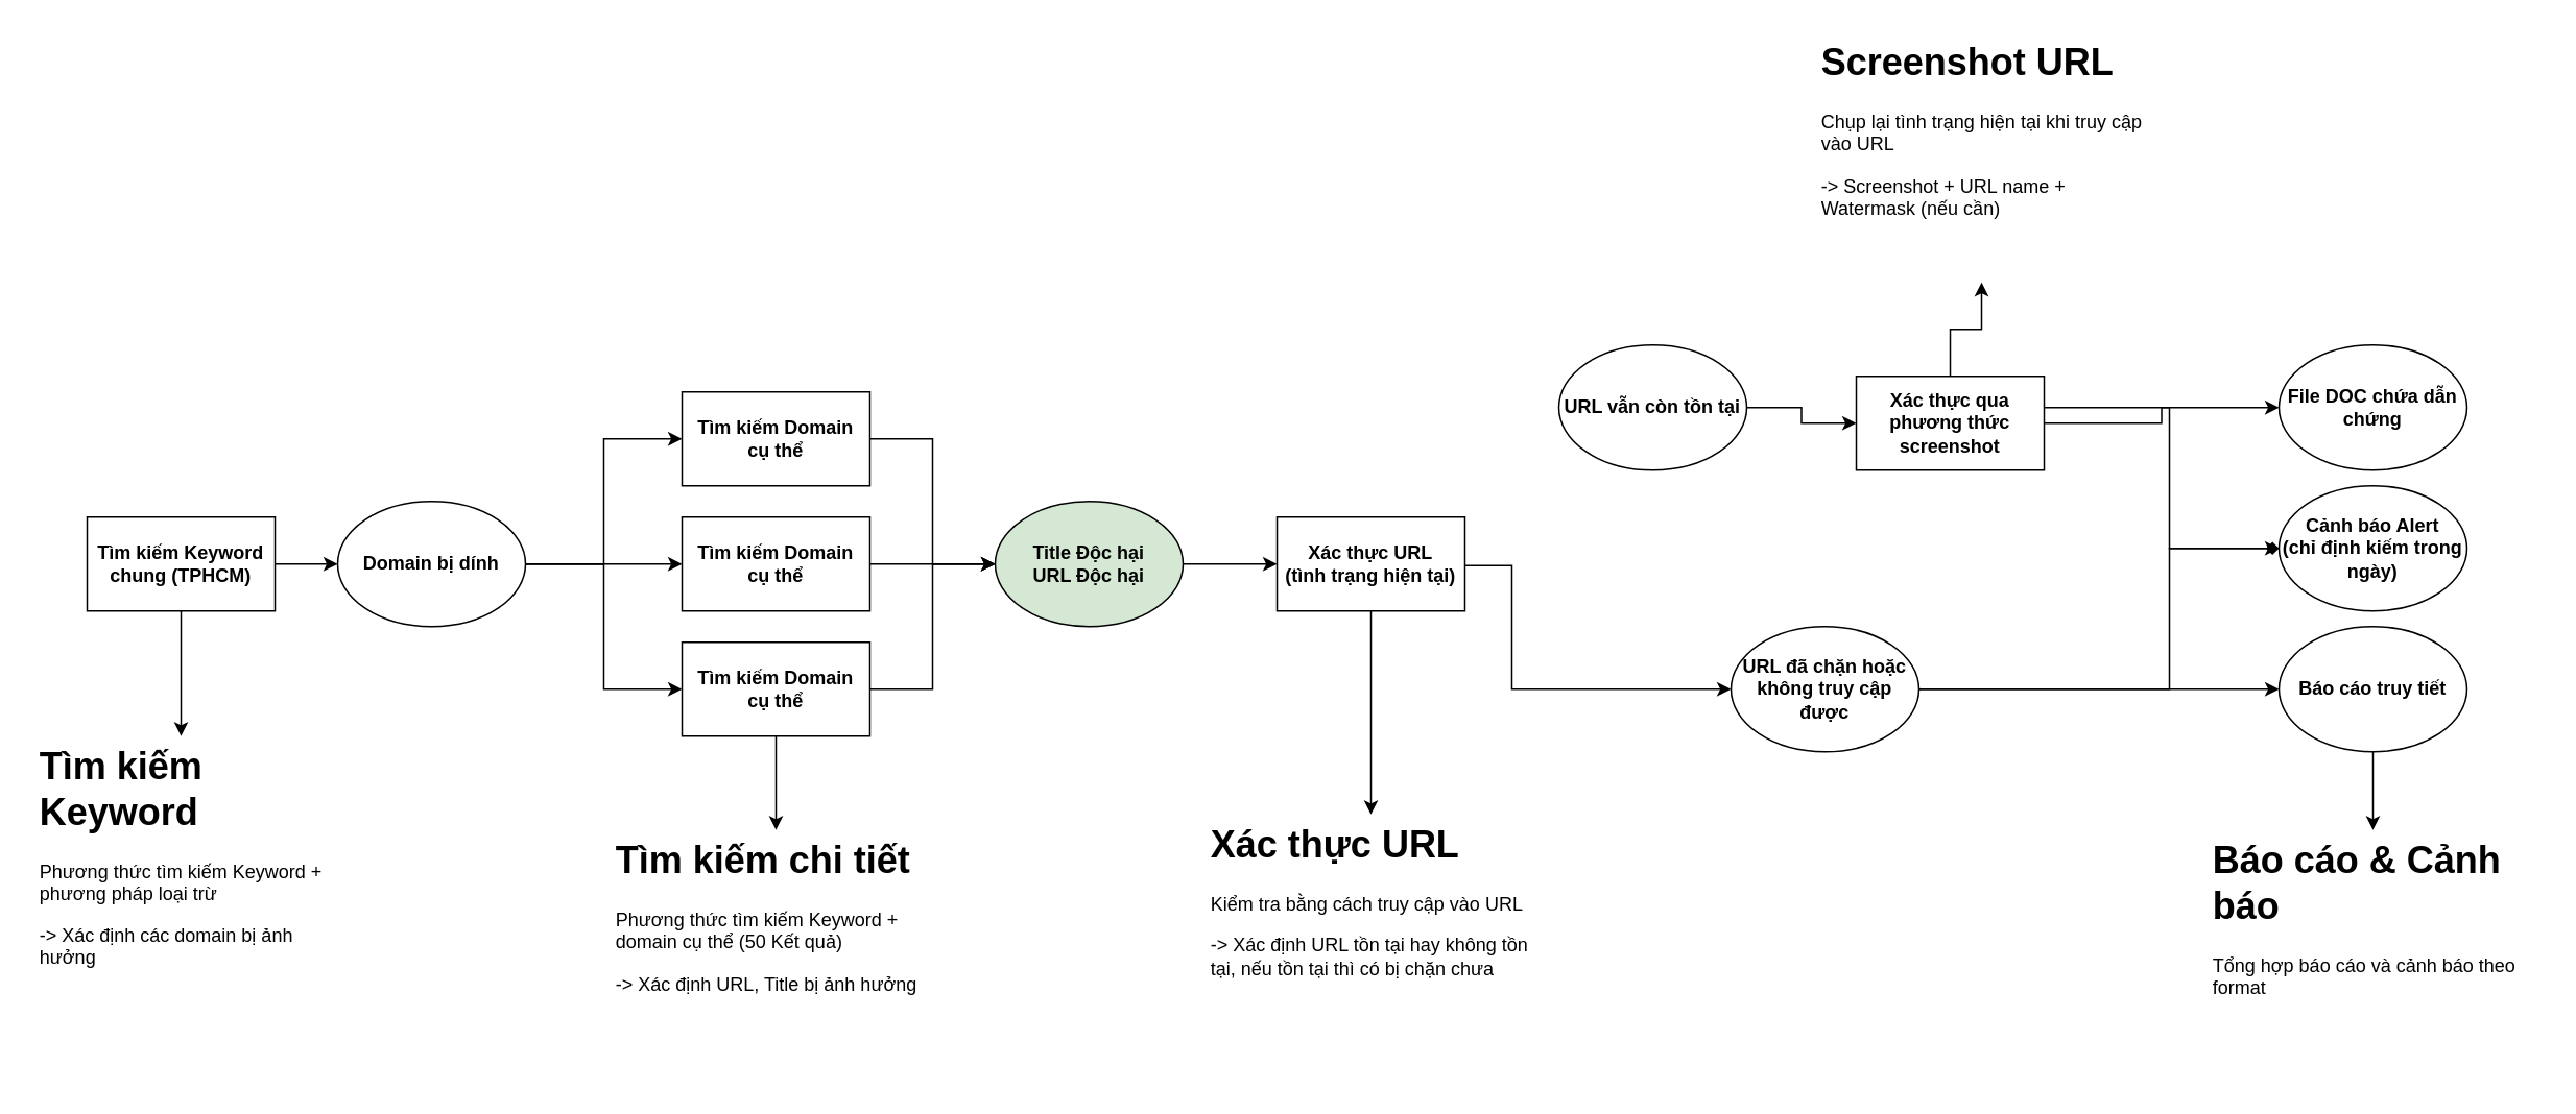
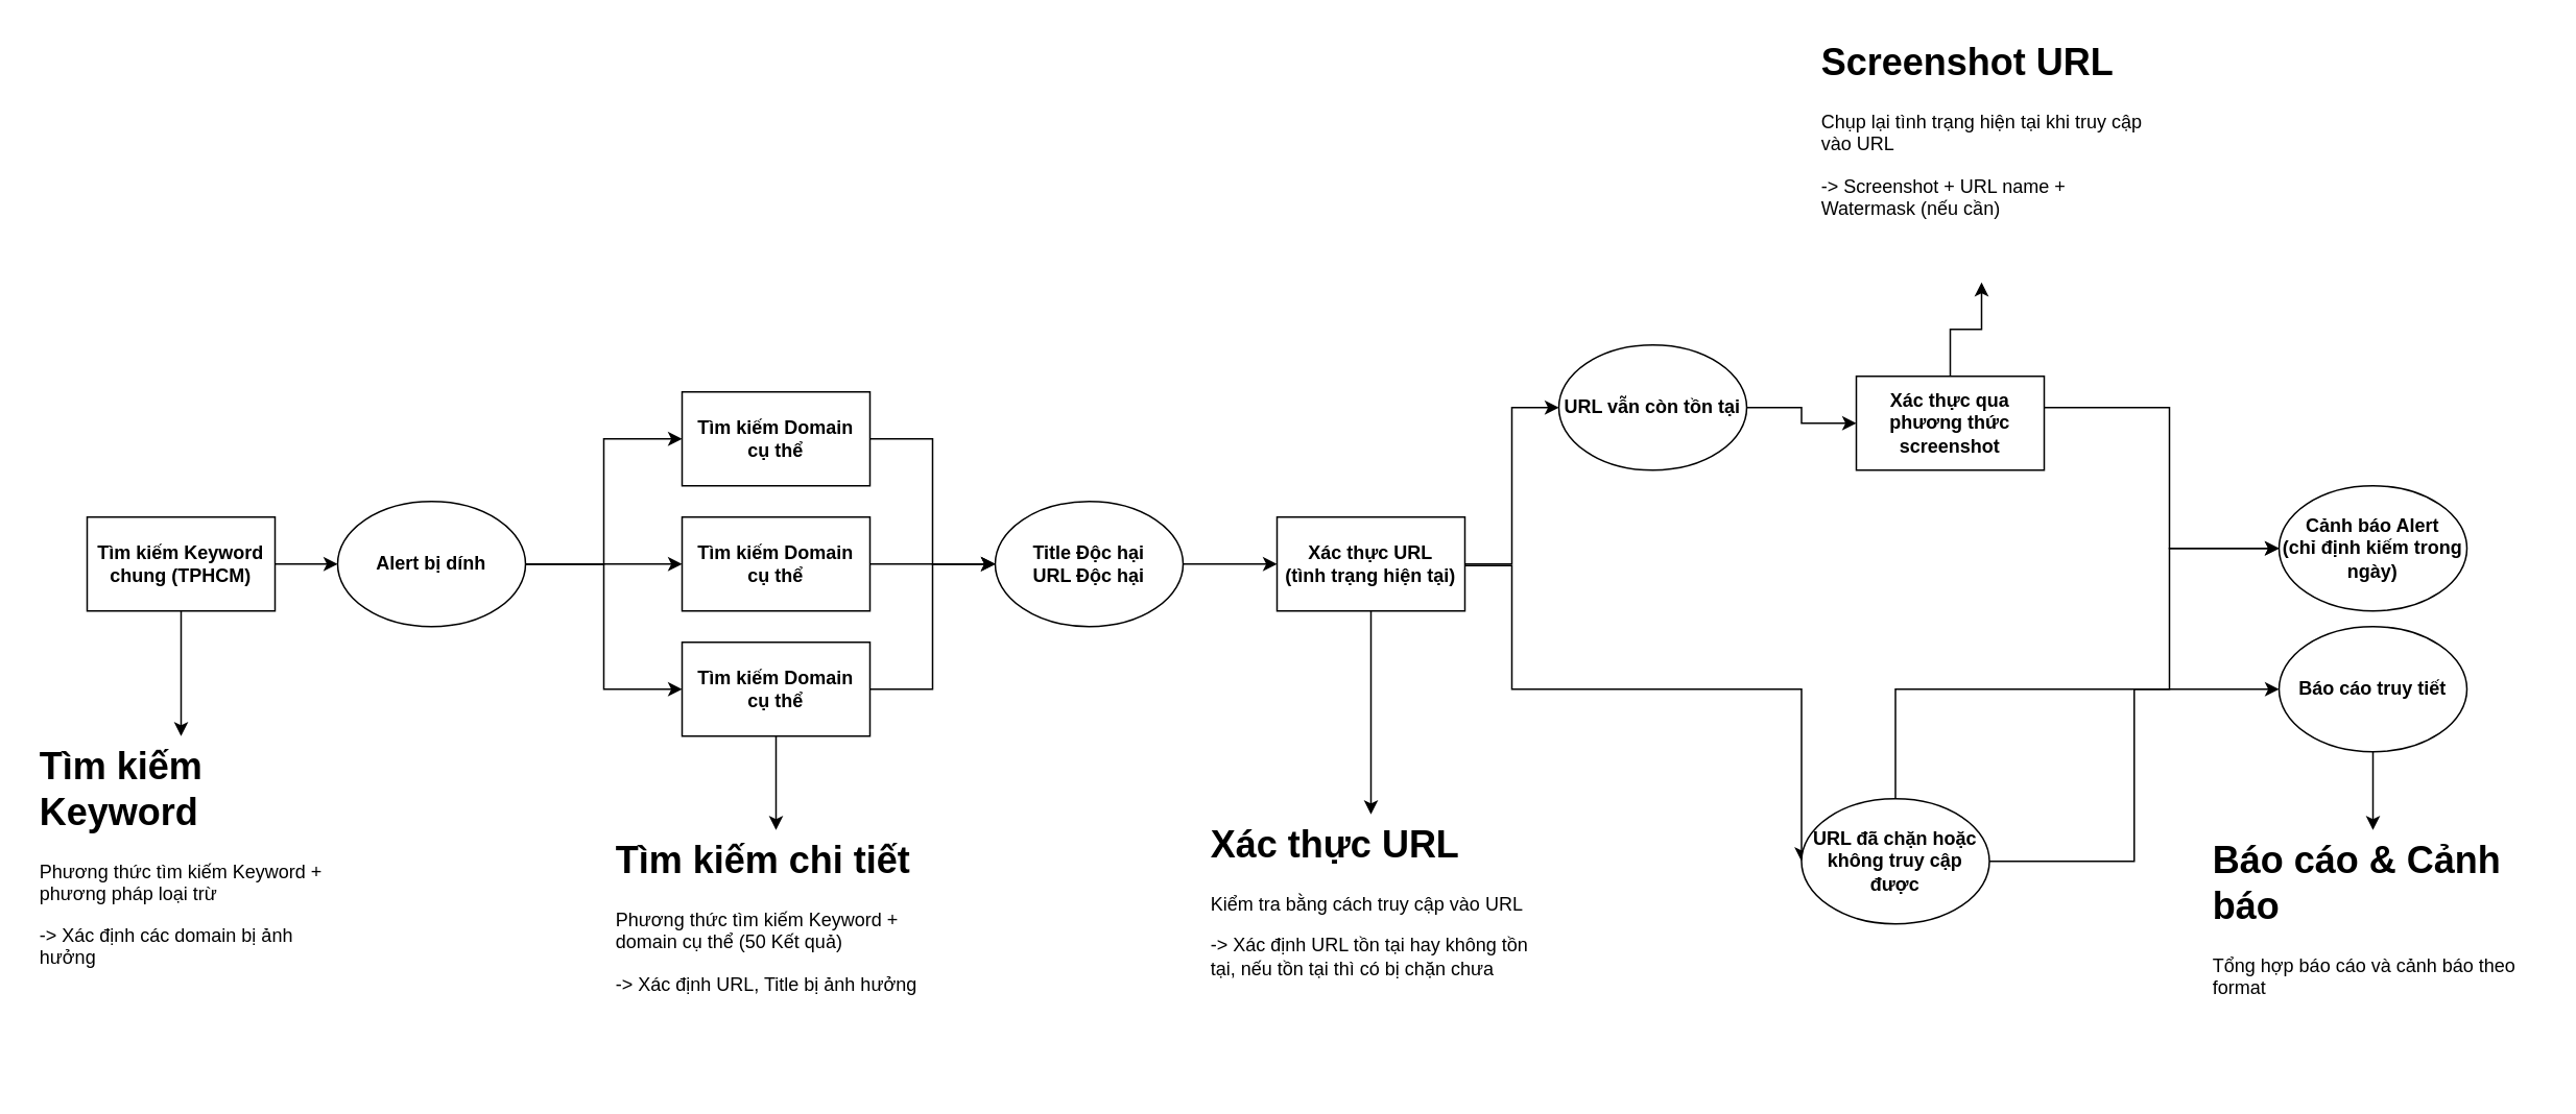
- <mxCell id="33" value="File DOC chứa dẫn chứng" style="ellipse;whiteSpace=wrap;html=1;fontStyle=1;labelBackgroundColor=none;" parent="1" vertex="1"><mxGeometry x="1455" y="220" width="120" height="80" as="geometry" /></mxCell>
- <mxCell id="28" style="edgeStyle=orthogonalEdgeStyle;rounded=0;orthogonalLoop=1;jettySize=auto;html=1;entryX=0;entryY=0.5;entryDx=0;entryDy=0;labelBackgroundColor=none;fontColor=default;endArrow=diamond;" parent="1" source="30" target="34" edge="1"><mxGeometry relative="1" as="geometry"><Array as="points"><mxPoint x="1385" y="260" /><mxPoint x="1385" y="350" /></Array></mxGeometry></mxCell>
+ <mxCell id="28" style="edgeStyle=orthogonalEdgeStyle;rounded=0;orthogonalLoop=1;jettySize=auto;html=1;entryX=0;entryY=0.5;entryDx=0;entryDy=0;labelBackgroundColor=none;fontColor=default;" parent="1" source="30" target="34" edge="1"><mxGeometry relative="1" as="geometry"><Array as="points"><mxPoint x="1385" y="260" /><mxPoint x="1385" y="350" /></Array></mxGeometry></mxCell>
- <mxCell id="27" style="edgeStyle=orthogonalEdgeStyle;rounded=0;orthogonalLoop=1;jettySize=auto;html=1;entryX=0;entryY=0.5;entryDx=0;entryDy=0;labelBackgroundColor=none;fontColor=default;" parent="1" source="30" target="33" edge="1"><mxGeometry relative="1" as="geometry" /></mxCell>
+ <mxCell id="18" style="edgeStyle=orthogonalEdgeStyle;rounded=0;orthogonalLoop=1;jettySize=auto;html=1;entryX=0;entryY=0.5;entryDx=0;entryDy=0;labelBackgroundColor=none;fontColor=default;" parent="1" source="21" target="23" edge="1"><mxGeometry relative="1" as="geometry" /></mxCell>
- <mxCell id="8" value="Domain bị dính" style="ellipse;whiteSpace=wrap;html=1;fontStyle=1;labelBackgroundColor=none;" parent="1" vertex="1"><mxGeometry x="215" y="320" width="120" height="80" as="geometry" /></mxCell>
+ <mxCell id="8" value="Alert bị dính" style="ellipse;whiteSpace=wrap;html=1;fontStyle=1;labelBackgroundColor=none;" parent="1" vertex="1"><mxGeometry x="215" y="320" width="120" height="80" as="geometry" /></mxCell>
- <mxCell id="17" value="Title Độc hại&lt;br&gt;URL Độc hại" style="ellipse;whiteSpace=wrap;html=1;fontStyle=1;labelBackgroundColor=none;fillColor=#d5e8d4;" parent="1" vertex="1"><mxGeometry x="635" y="320" width="120" height="80" as="geometry" /></mxCell>
+ <mxCell id="17" value="Title Độc hại&lt;br&gt;URL Độc hại" style="ellipse;whiteSpace=wrap;html=1;fontStyle=1;labelBackgroundColor=none;" parent="1" vertex="1"><mxGeometry x="635" y="320" width="120" height="80" as="geometry" /></mxCell>
- <mxCell id="26" value="URL đã chặn hoặc không truy cập được" style="ellipse;whiteSpace=wrap;html=1;fontStyle=1;labelBackgroundColor=none;" parent="1" vertex="1"><mxGeometry x="1105" y="400" width="120" height="80" as="geometry" /></mxCell>
+ <mxCell id="26" value="URL đã chặn hoặc không truy cập được" style="ellipse;whiteSpace=wrap;html=1;fontStyle=1;labelBackgroundColor=none;" parent="1" vertex="1"><mxGeometry x="1150" y="510" width="120" height="80" as="geometry" /></mxCell>
